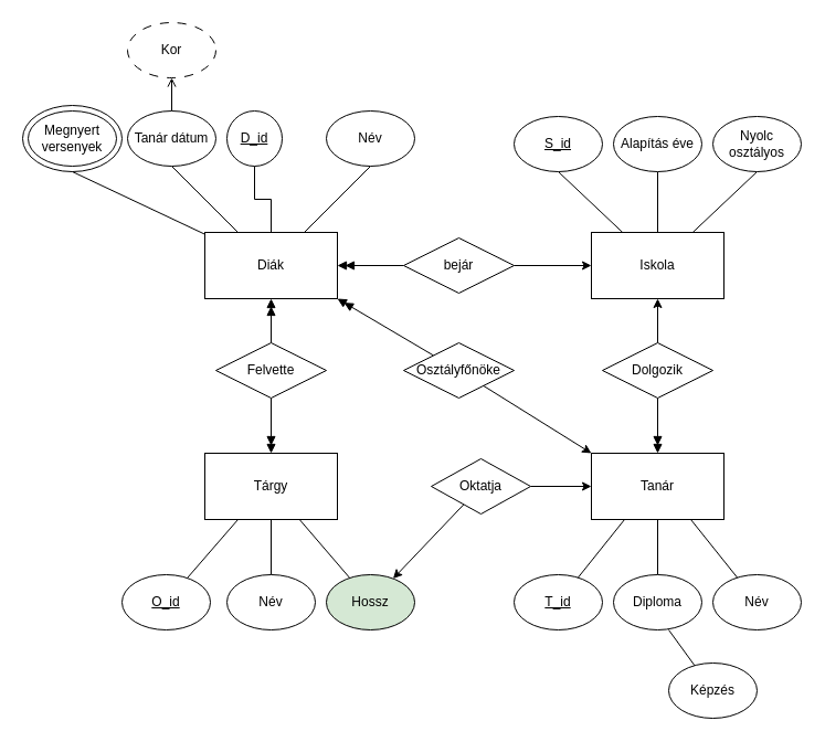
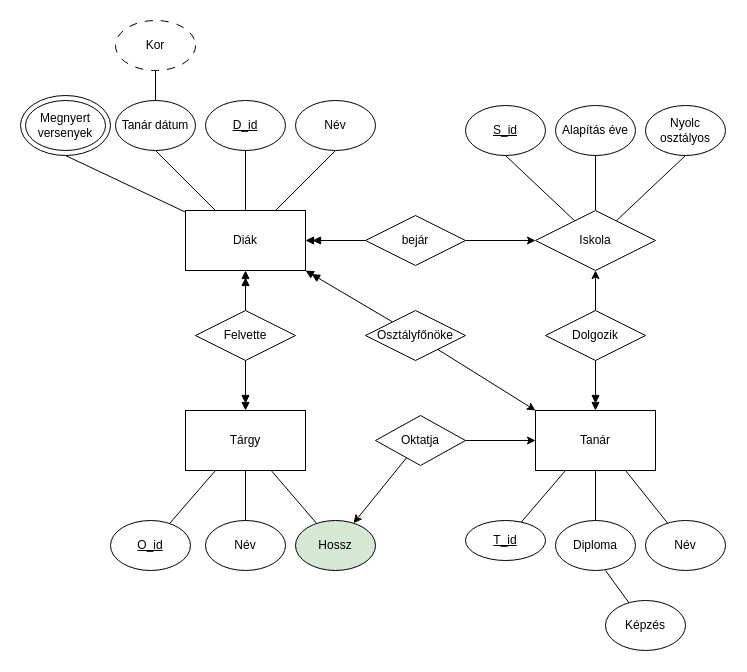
- <mxCell id="9" style="edgeStyle=none;rounded=0;orthogonalLoop=1;jettySize=auto;html=1;entryX=0.5;entryY=1;entryDx=0;entryDy=0;endArrow=open;endFill=0;" edge="1" parent="1" source="10" target="13"><mxGeometry relative="1" as="geometry" /></mxCell>
+ <mxCell id="9" style="edgeStyle=none;rounded=0;orthogonalLoop=1;jettySize=auto;html=1;entryX=0.5;entryY=1;entryDx=0;entryDy=0;endArrow=none;endFill=0;" edge="1" parent="1" source="10" target="13"><mxGeometry relative="1" as="geometry" /></mxCell>
- <mxCell id="8" value="&lt;u&gt;D_id&lt;/u&gt;" style="ellipse;whiteSpace=wrap;html=1;" vertex="1" parent="1"><mxGeometry x="205" y="100" width="50" height="50" as="geometry" /></mxCell>
+ <mxCell id="8" value="&lt;u&gt;D_id&lt;/u&gt;" style="ellipse;whiteSpace=wrap;html=1;" vertex="1" parent="1"><mxGeometry x="205" y="100" width="80" height="50" as="geometry" /></mxCell>
- <mxCell id="17" value="Iskola" style="rounded=0;whiteSpace=wrap;html=1;" vertex="1" parent="1"><mxGeometry x="535" y="210" width="120" height="60" as="geometry" /></mxCell>
+ <mxCell id="17" value="Iskola" style="rhombus;whiteSpace=wrap;html=1;" vertex="1" parent="1"><mxGeometry x="535" y="210" width="120" height="60" as="geometry" /></mxCell>
- <mxCell id="45" value="Oktatja" style="rhombus;whiteSpace=wrap;html=1;" vertex="1" parent="1"><mxGeometry x="390" y="415" width="90" height="50" as="geometry" /></mxCell>
+ <mxCell id="45" value="Oktatja" style="rhombus;whiteSpace=wrap;html=1;" vertex="1" parent="1"><mxGeometry x="375" y="415" width="90" height="50" as="geometry" /></mxCell>
- <mxCell id="36" value="&lt;u&gt;T_id&lt;/u&gt;" style="ellipse;whiteSpace=wrap;html=1;" vertex="1" parent="1"><mxGeometry x="465" y="520" width="80" height="50" as="geometry" /></mxCell>
+ <mxCell id="36" value="&lt;u&gt;T_id&lt;/u&gt;" style="ellipse;whiteSpace=wrap;html=1;" vertex="1" parent="1"><mxGeometry x="465" y="520" width="80" height="40" as="geometry" /></mxCell>
